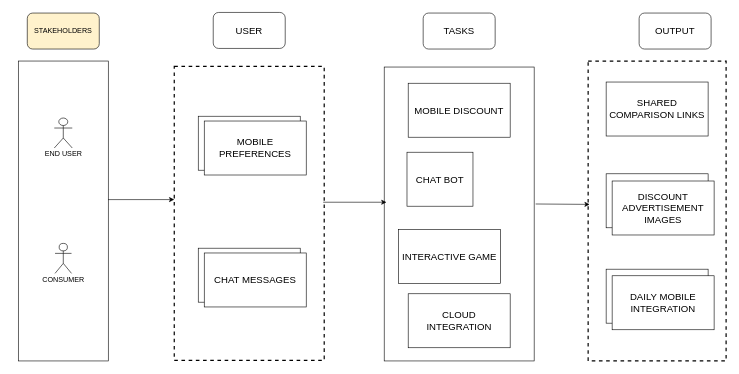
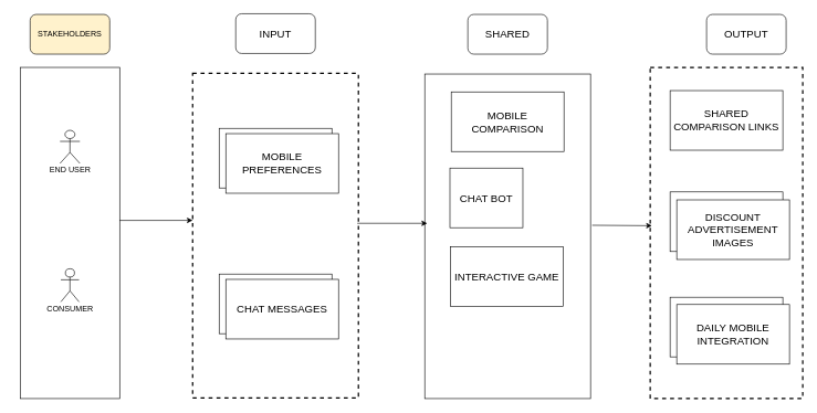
- <mxCell id="10" value="USER" style="rounded=1;whiteSpace=wrap;html=1;fontSize=16;" parent="9" vertex="1"><mxGeometry x="65" width="120" height="60" as="geometry" /></mxCell>
+ <mxCell id="10" value="INPUT" style="rounded=1;whiteSpace=wrap;html=1;fontSize=16;" parent="9" vertex="1"><mxGeometry x="65" width="120" height="60" as="geometry" /></mxCell>
- <mxCell id="17" value="TASKS" style="rounded=1;whiteSpace=wrap;html=1;fontSize=16;" parent="16" vertex="1"><mxGeometry x="65" width="120" height="60" as="geometry" /></mxCell>
+ <mxCell id="17" value="SHARED" style="rounded=1;whiteSpace=wrap;html=1;fontSize=16;" parent="16" vertex="1"><mxGeometry x="65" width="120" height="60" as="geometry" /></mxCell>
- <mxCell id="19" value="MOBILE DISCOUNT" style="rounded=0;whiteSpace=wrap;html=1;fontSize=16;" parent="16" vertex="1"><mxGeometry x="40" y="117" width="170" height="90" as="geometry" /></mxCell>
+ <mxCell id="19" value="MOBILE COMPARISON" style="rounded=0;whiteSpace=wrap;html=1;fontSize=16;" parent="16" vertex="1"><mxGeometry x="40" y="117" width="170" height="90" as="geometry" /></mxCell>
- <mxCell id="22" value="INTERACTIVE GAME" style="rounded=0;whiteSpace=wrap;html=1;fontSize=16;" parent="16" vertex="1"><mxGeometry x="24" y="361" width="170" height="90" as="geometry" /></mxCell>
+ <mxCell id="22" value="INTERACTIVE GAME" style="rounded=0;whiteSpace=wrap;html=1;fontSize=16;" parent="16" vertex="1"><mxGeometry x="39" y="351" width="170" height="90" as="geometry" /></mxCell>
- <mxCell id="21" value="CLOUD INTEGRATION" style="rounded=0;whiteSpace=wrap;html=1;fontSize=16;" parent="16" vertex="1"><mxGeometry x="40" y="468" width="170" height="90" as="geometry" /></mxCell>
